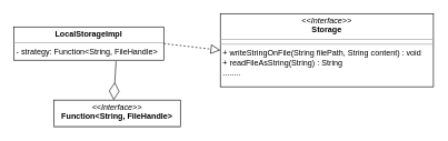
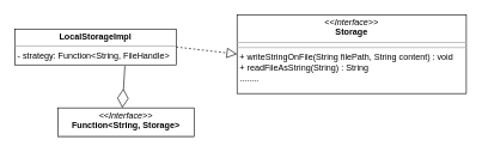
- <mxCell id="3" value="&lt;p style=&quot;margin: 0px ; margin-top: 4px ; text-align: center&quot;&gt;&lt;i&gt;&amp;lt;&amp;lt;Interface&amp;gt;&amp;gt;&lt;/i&gt;&lt;br&gt;&lt;b&gt;Function&amp;lt;String, FileHandle&amp;gt;&lt;br&gt;&lt;/b&gt;&lt;/p&gt;&lt;hr size=&quot;1&quot;&gt;&lt;hr size=&quot;1&quot;&gt;" style="verticalAlign=top;align=left;overflow=fill;fontSize=12;fontFamily=Helvetica;html=1;" vertex="1" parent="1"><mxGeometry x="80" y="150" width="190" height="40" as="geometry" /></mxCell>
+ <mxCell id="3" value="&lt;p style=&quot;margin: 0px ; margin-top: 4px ; text-align: center&quot;&gt;&lt;i&gt;&amp;lt;&amp;lt;Interface&amp;gt;&amp;gt;&lt;/i&gt;&lt;br&gt;&lt;b&gt;Function&amp;lt;String, Storage&amp;gt;&lt;br&gt;&lt;/b&gt;&lt;/p&gt;&lt;hr size=&quot;1&quot;&gt;&lt;hr size=&quot;1&quot;&gt;" style="verticalAlign=top;align=left;overflow=fill;fontSize=12;fontFamily=Helvetica;html=1;" vertex="1" parent="1"><mxGeometry x="80" y="150" width="190" height="40" as="geometry" /></mxCell>
